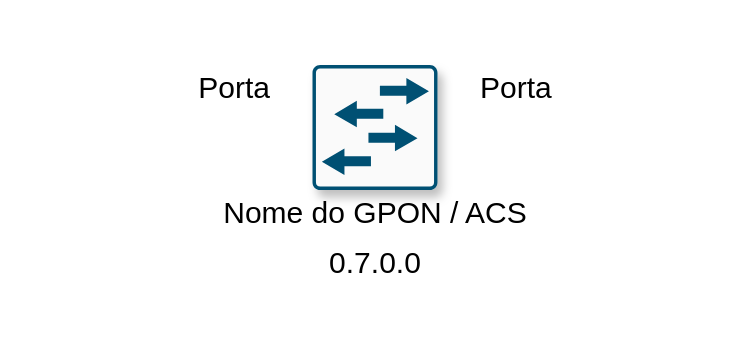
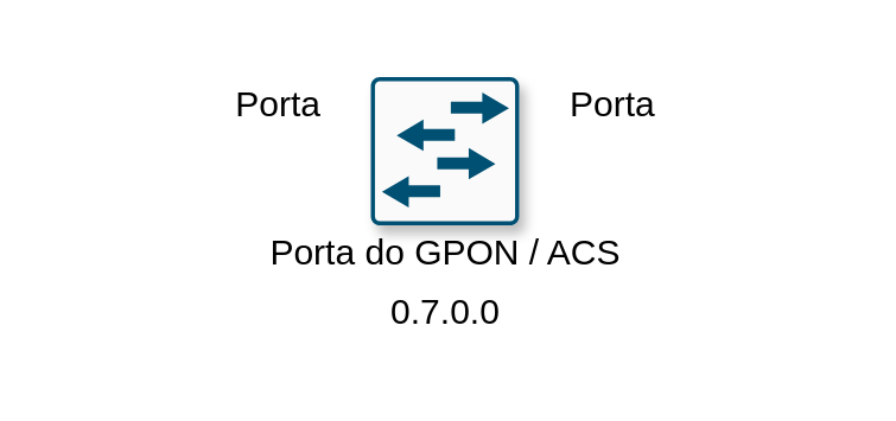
- <mxCell id="2" value="Nome do GPON / ACS" style="text;html=1;align=center;verticalAlign=middle;whiteSpace=wrap;rounded=0;" parent="1" vertex="1"><mxGeometry x="69.5" y="70" width="160" height="30" as="geometry" /></mxCell>
+ <mxCell id="2" value="Porta do GPON / ACS" style="text;html=1;align=center;verticalAlign=middle;whiteSpace=wrap;rounded=0;" parent="1" vertex="1"><mxGeometry x="69.5" y="70" width="160" height="30" as="geometry" /></mxCell>
